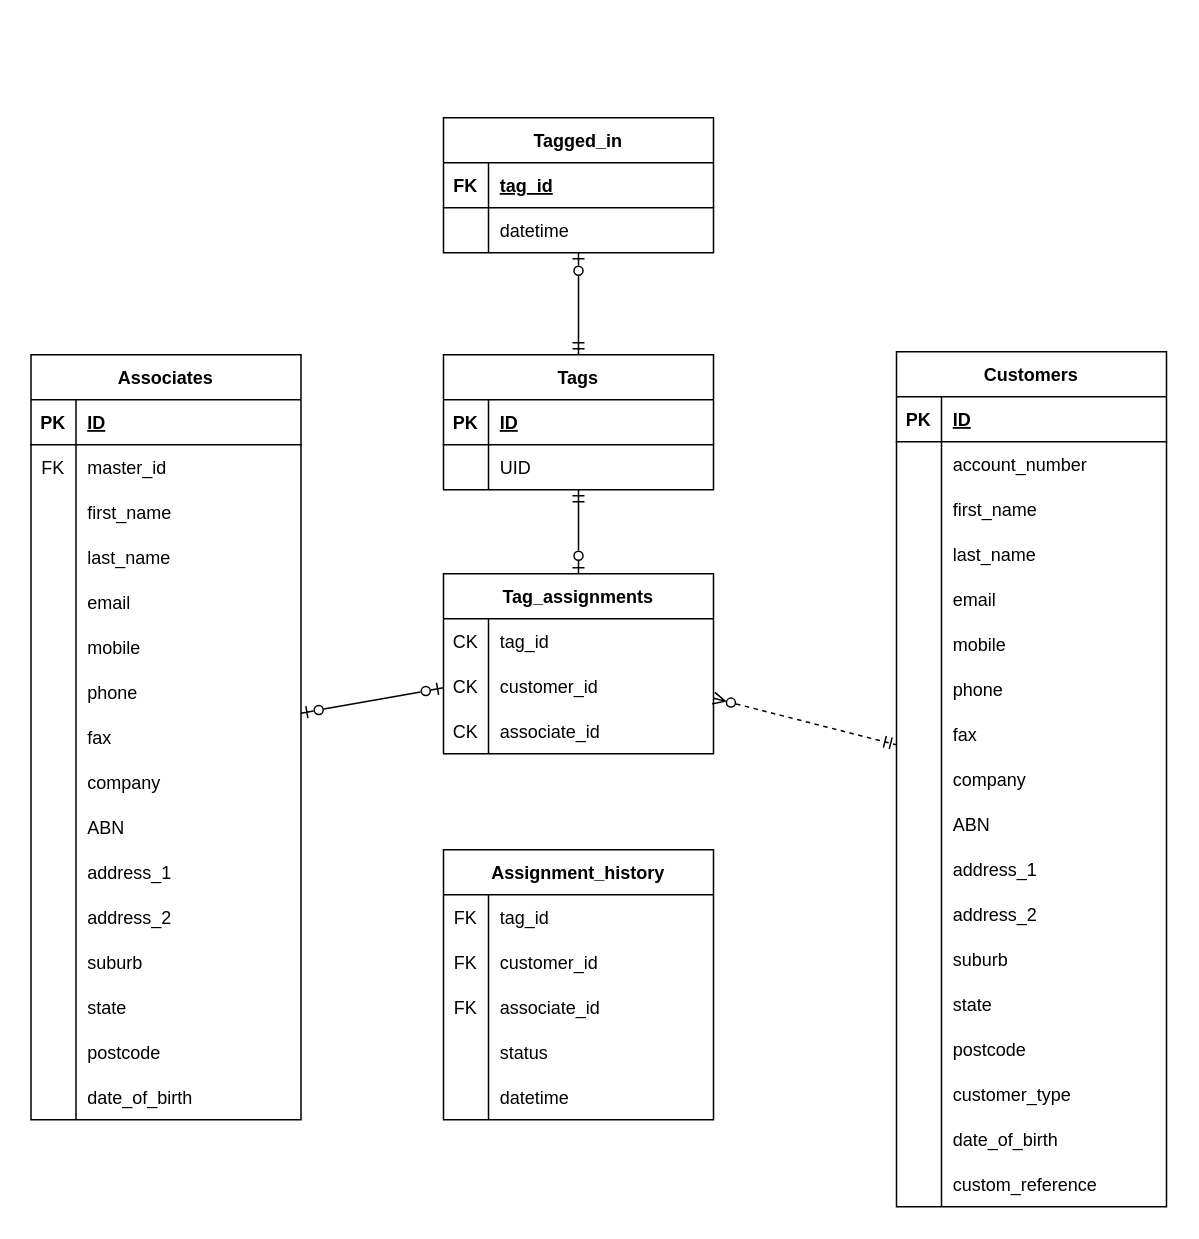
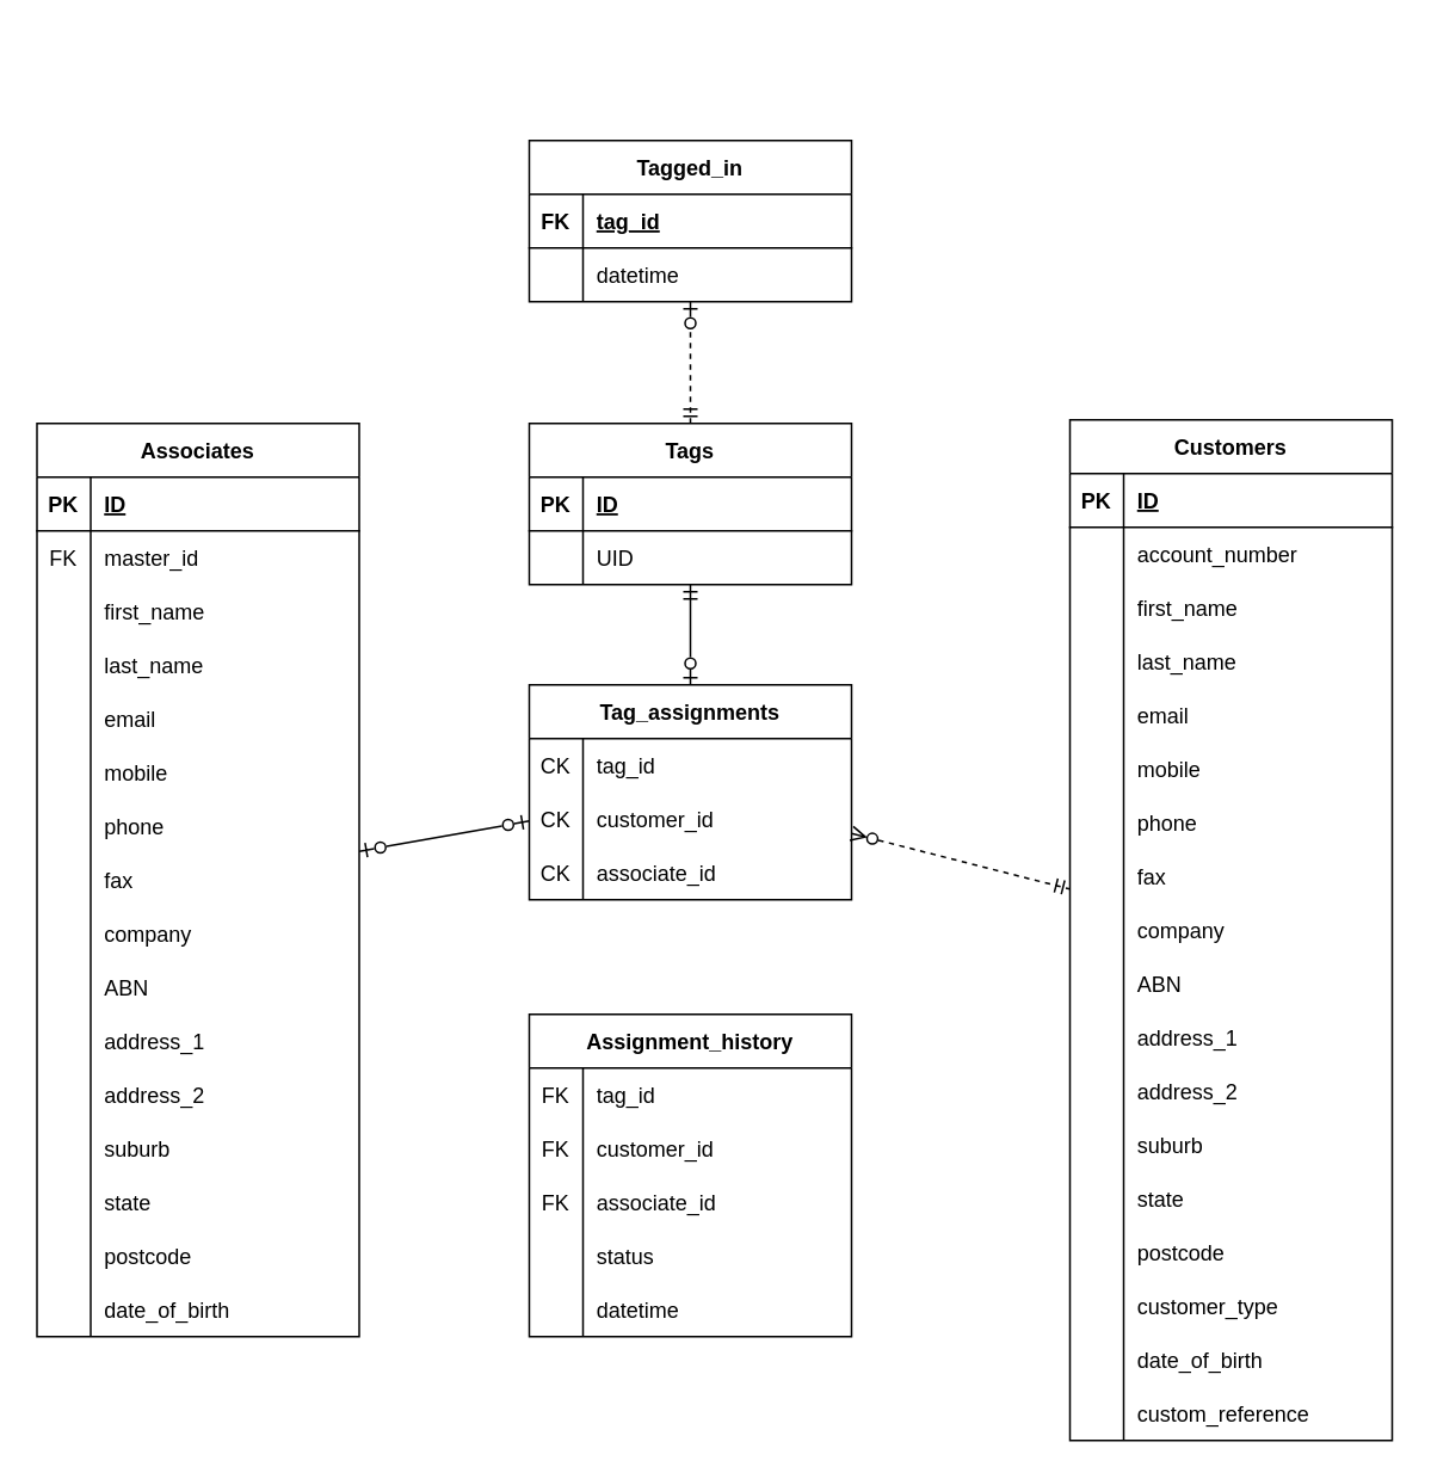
- <mxCell id="150" value="" style="endArrow=ERzeroToOne;html=1;rounded=0;endFill=0;startArrow=ERmandOne;startFill=0;" edge="1" parent="1" source="117" target="143"><mxGeometry width="50" height="50" relative="1" as="geometry"><mxPoint x="527" y="200" as="sourcePoint" /><mxPoint x="577" y="150" as="targetPoint" /></mxGeometry></mxCell>
+ <mxCell id="150" value="" style="endArrow=ERzeroToOne;html=1;rounded=0;endFill=0;startArrow=ERmandOne;startFill=0;dashed=1;" edge="1" parent="1" source="117" target="143"><mxGeometry width="50" height="50" relative="1" as="geometry"><mxPoint x="527" y="200" as="sourcePoint" /><mxPoint x="577" y="150" as="targetPoint" /></mxGeometry></mxCell>
